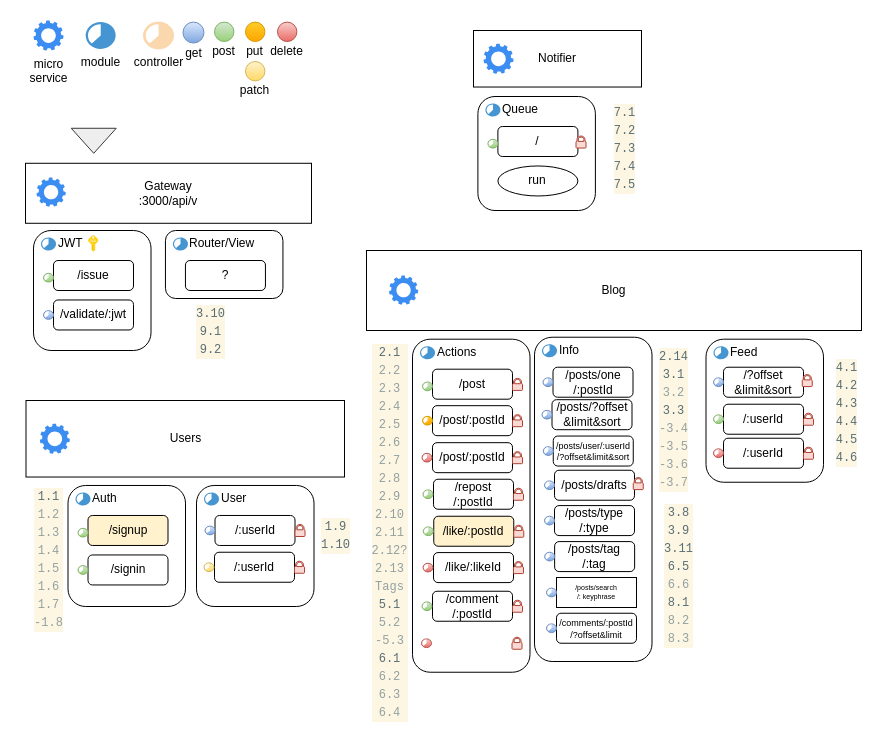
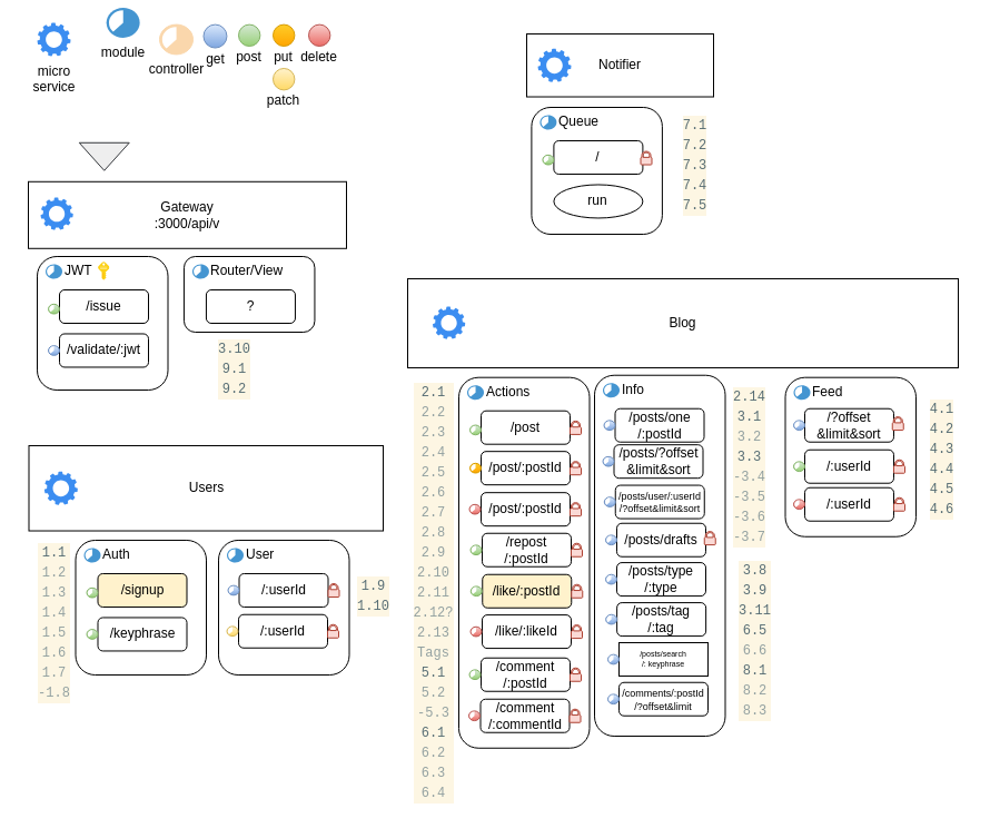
- <mxCell id="21" value="module" style="shadow=0;dashed=0;html=1;strokeColor=none;fillColor=#4495D1;labelPosition=center;verticalLabelPosition=bottom;verticalAlign=top;align=center;outlineConnect=0;shape=mxgraph.veeam.2d.resource_pool;" parent="1" vertex="1"><mxGeometry x="85.15" y="21.6" width="30" height="26.8" as="geometry" /></mxCell>
+ <mxCell id="21" value="module" style="shadow=0;dashed=0;html=1;strokeColor=none;fillColor=#4495D1;labelPosition=center;verticalLabelPosition=bottom;verticalAlign=top;align=center;outlineConnect=0;shape=mxgraph.veeam.2d.resource_pool;" parent="1" vertex="1"><mxGeometry x="95.15" y="6.6" width="30" height="26.8" as="geometry" /></mxCell>
- <mxCell id="16" value="/signin" style="rounded=1;whiteSpace=wrap;html=1;" parent="1" vertex="1"><mxGeometry x="87.5" y="554.46" width="80" height="30" as="geometry" /></mxCell>
+ <mxCell id="16" value="/keyphrase" style="rounded=1;whiteSpace=wrap;html=1;" parent="1" vertex="1"><mxGeometry x="87.5" y="554.46" width="80" height="30" as="geometry" /></mxCell>
+ <mxCell id="84" value="/comment&lt;br&gt;/:commentId" style="rounded=1;whiteSpace=wrap;html=1;" parent="1" vertex="1"><mxGeometry x="431.5" y="627.74" width="80" height="30" as="geometry" /></mxCell>
